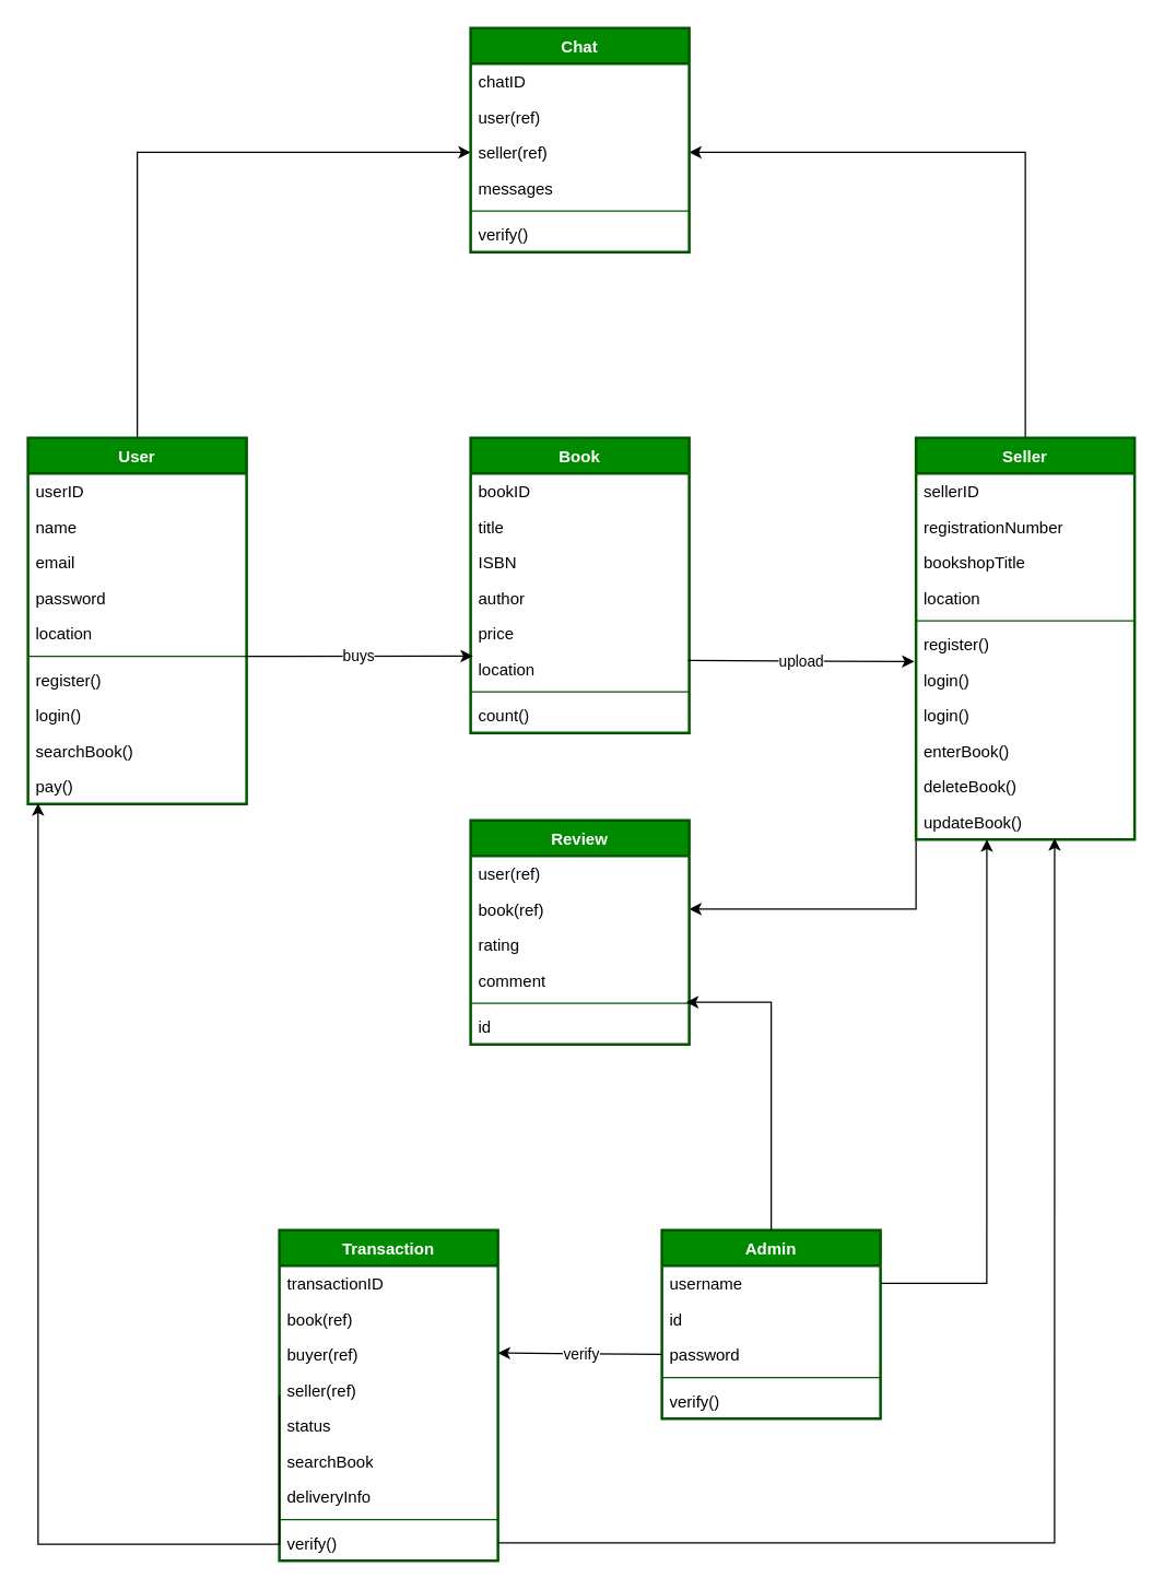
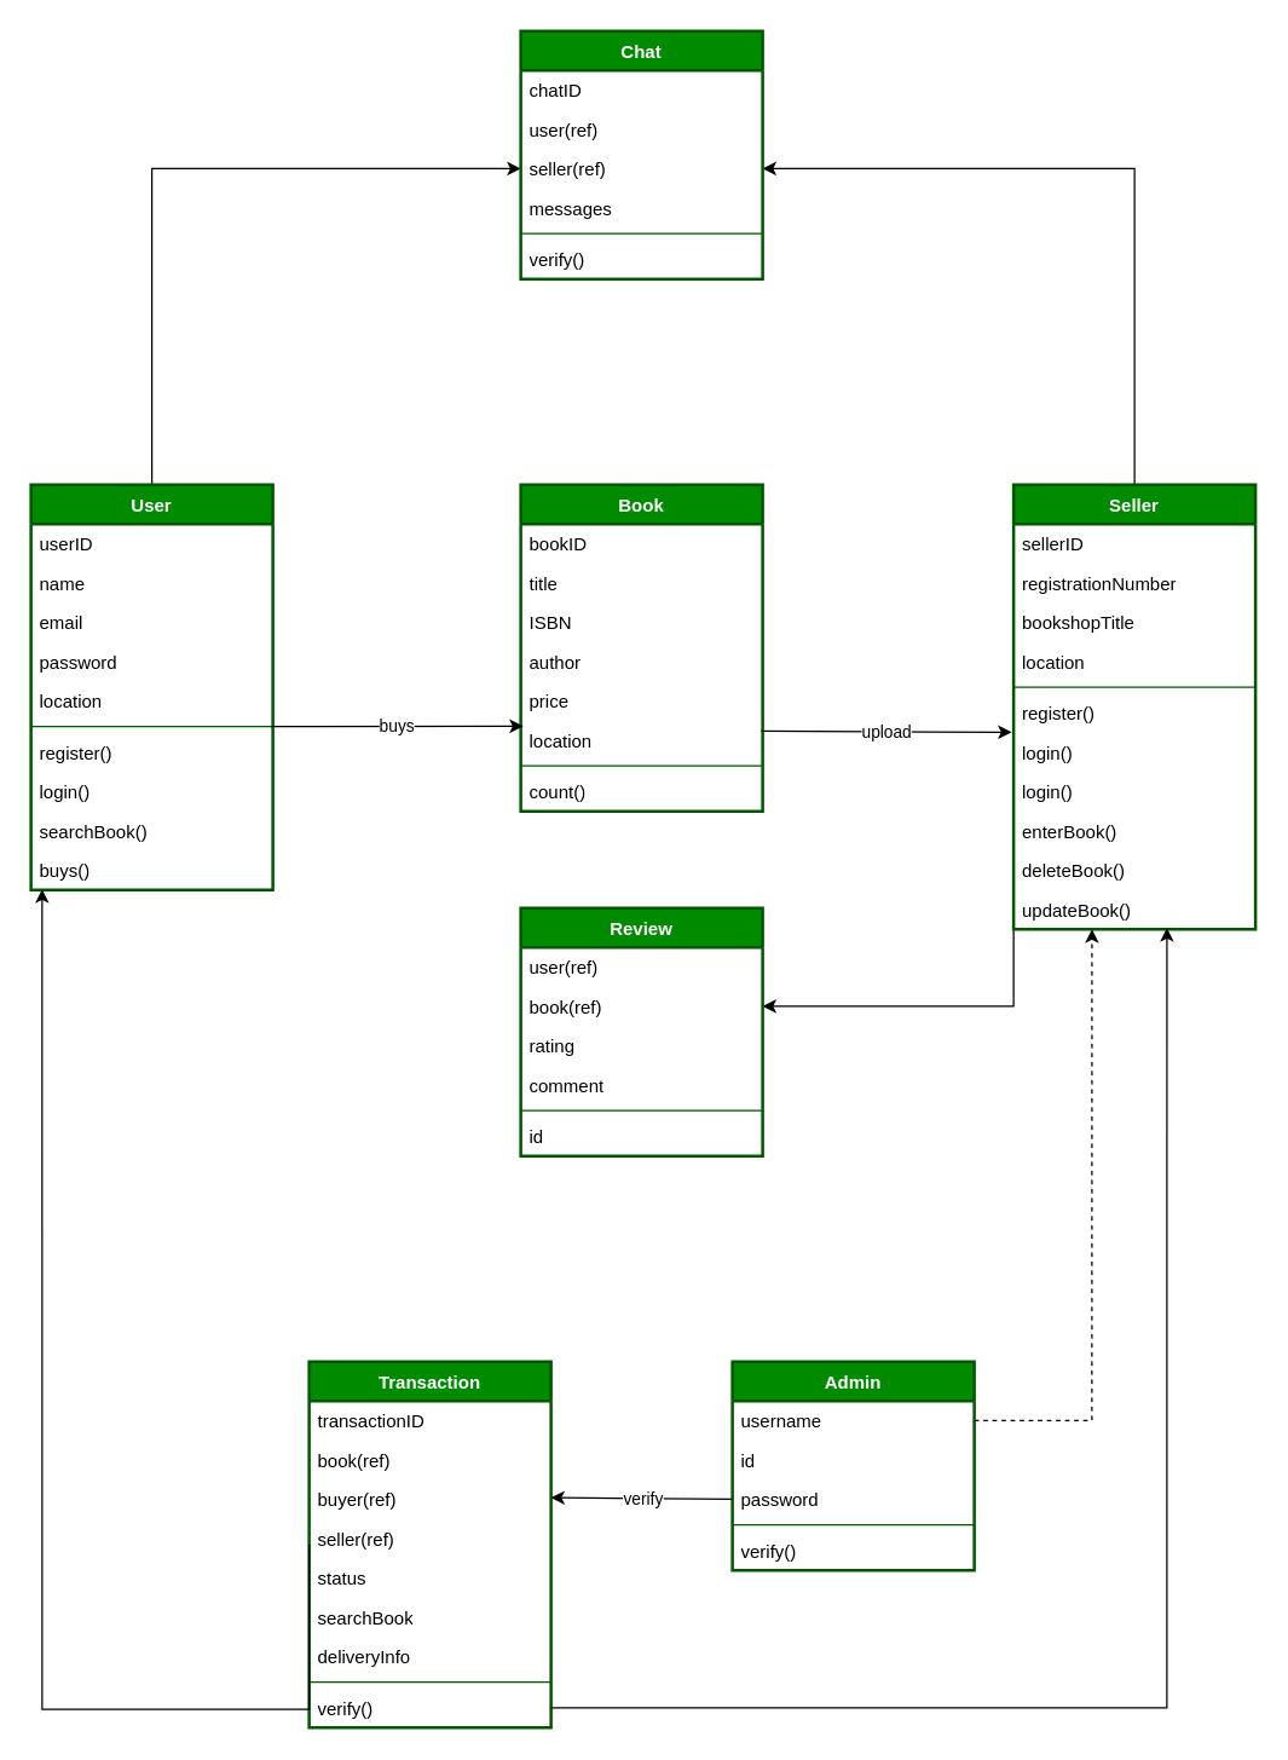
- <mxCell id="13" value="pay()" style="text;strokeColor=none;fillColor=none;align=left;verticalAlign=top;spacingLeft=4;spacingRight=4;overflow=hidden;rotatable=0;points=[[0,0.5],[1,0.5]];portConstraint=eastwest;whiteSpace=wrap;html=1;" vertex="1" parent="3"><mxGeometry y="242" width="160" height="26" as="geometry" /></mxCell>
+ <mxCell id="13" value="buys()" style="text;strokeColor=none;fillColor=none;align=left;verticalAlign=top;spacingLeft=4;spacingRight=4;overflow=hidden;rotatable=0;points=[[0,0.5],[1,0.5]];portConstraint=eastwest;whiteSpace=wrap;html=1;" vertex="1" parent="3"><mxGeometry y="242" width="160" height="26" as="geometry" /></mxCell>
- <mxCell id="74" style="edgeStyle=orthogonalEdgeStyle;rounded=0;orthogonalLoop=1;jettySize=auto;html=1;exitX=0.5;exitY=0;exitDx=0;exitDy=0;entryX=0.986;entryY=1.123;entryDx=0;entryDy=0;entryPerimeter=0;" edge="1" parent="1" source="51" target="68"><mxGeometry relative="1" as="geometry" /></mxCell>
- <mxCell id="75" style="edgeStyle=orthogonalEdgeStyle;rounded=0;orthogonalLoop=1;jettySize=auto;html=1;exitX=1;exitY=0.5;exitDx=0;exitDy=0;entryX=0.324;entryY=1;entryDx=0;entryDy=0;entryPerimeter=0;" edge="1" parent="1" source="52" target="27"><mxGeometry relative="1" as="geometry" /></mxCell>
+ <mxCell id="75" style="edgeStyle=orthogonalEdgeStyle;rounded=0;orthogonalLoop=1;jettySize=auto;html=1;exitX=1;exitY=0.5;exitDx=0;exitDy=0;entryX=0.324;entryY=1;entryDx=0;entryDy=0;entryPerimeter=0;dashed=1;" edge="1" parent="1" source="52" target="27"><mxGeometry relative="1" as="geometry" /></mxCell>
